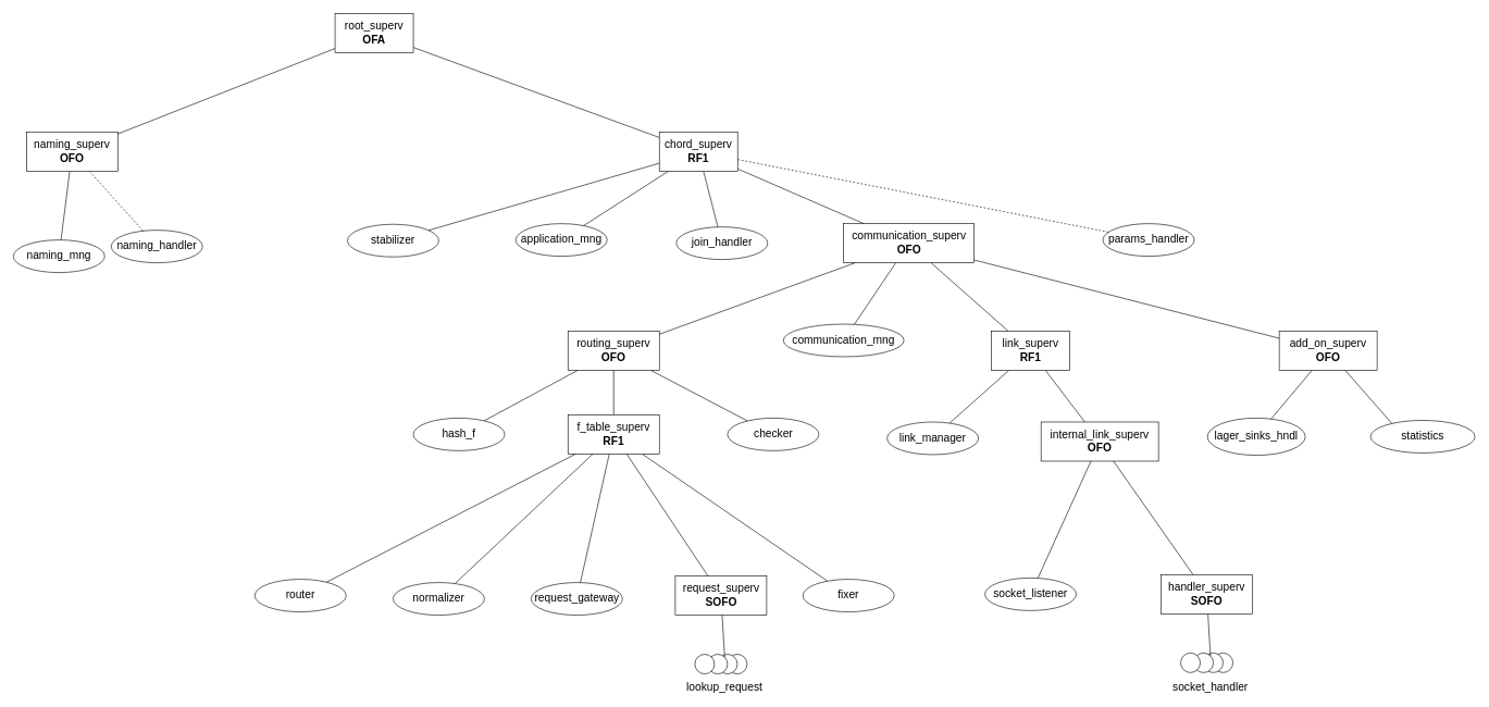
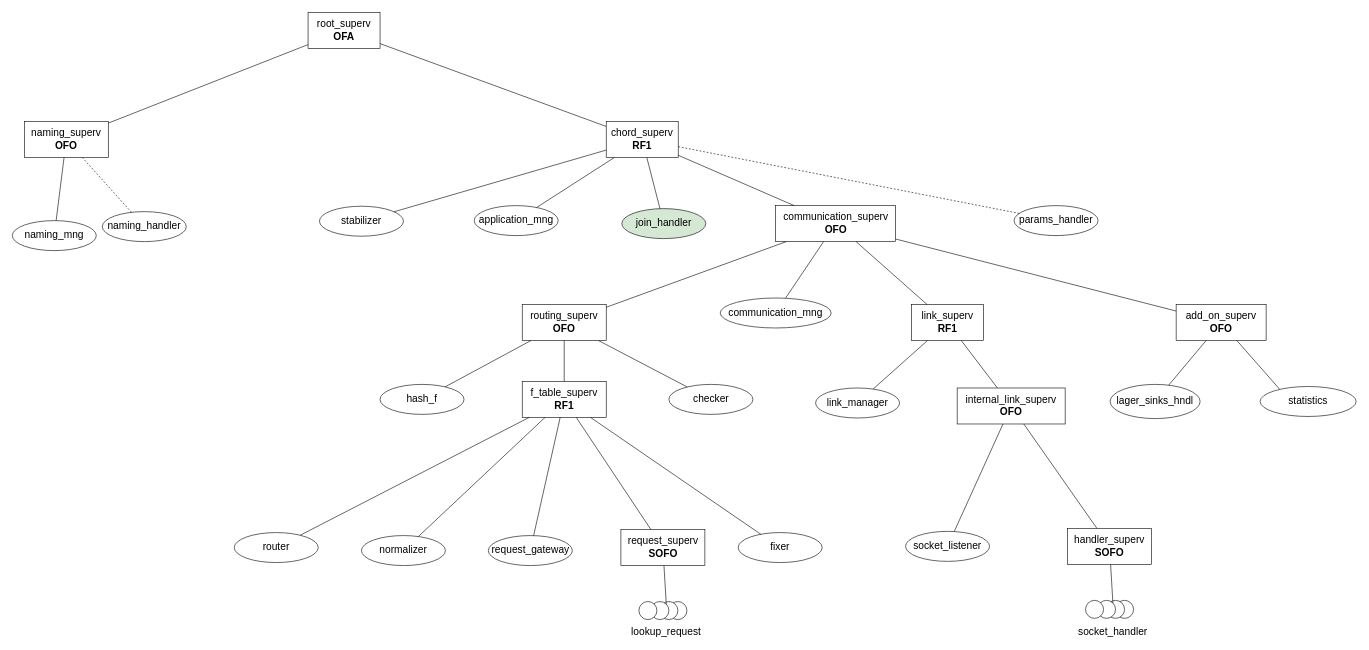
- <mxCell id="11" value="join_handler" style="ellipse;whiteSpace=wrap;html=1;fontSize=17;" parent="1" vertex="1"><mxGeometry x="1036" y="347" width="140" height="50" as="geometry" /></mxCell>
+ <mxCell id="11" value="join_handler" style="ellipse;whiteSpace=wrap;html=1;fontSize=17;fillColor=#d5e8d4;" parent="1" vertex="1"><mxGeometry x="1036" y="347" width="140" height="50" as="geometry" /></mxCell>
